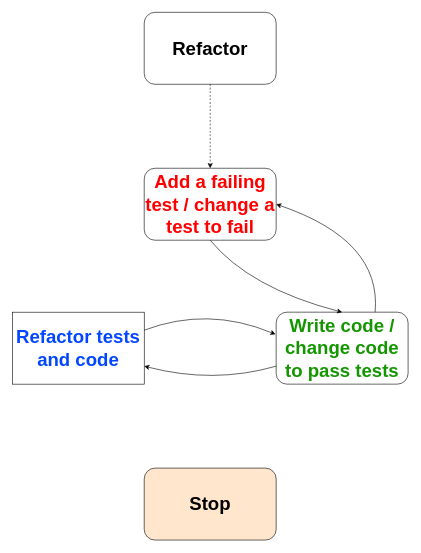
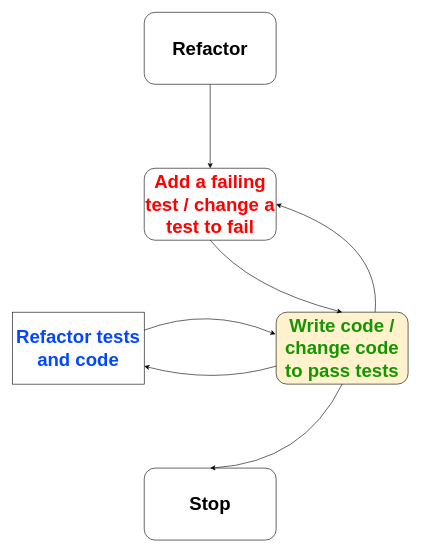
- <mxCell id="12" value="" style="curved=1;endArrow=classic;html=1;rounded=0;exitX=0.5;exitY=1;exitDx=0;exitDy=0;entryX=0.5;entryY=0;entryDx=0;entryDy=0;dashed=1;" edge="1" parent="1" source="2" target="5"><mxGeometry width="50" height="50" relative="1" as="geometry"><mxPoint x="370" y="470" as="sourcePoint" /><mxPoint x="330" y="190" as="targetPoint" /><Array as="points" /></mxGeometry></mxCell>
+ <mxCell id="12" value="" style="curved=1;endArrow=classic;html=1;rounded=0;exitX=0.5;exitY=1;exitDx=0;exitDy=0;entryX=0.5;entryY=0;entryDx=0;entryDy=0;" edge="1" parent="1" source="2" target="5"><mxGeometry width="50" height="50" relative="1" as="geometry"><mxPoint x="370" y="470" as="sourcePoint" /><mxPoint x="330" y="190" as="targetPoint" /><Array as="points" /></mxGeometry></mxCell>
- <mxCell id="4" value="&lt;b&gt;&lt;font color=&quot;#149600&quot; style=&quot;font-size: 31px;&quot;&gt;Write code / change code to pass tests&lt;/font&gt;&lt;/b&gt;" style="rounded=1;whiteSpace=wrap;html=1;" vertex="1" parent="1"><mxGeometry x="460" y="520" width="220" height="120" as="geometry" /></mxCell>
+ <mxCell id="4" value="&lt;b&gt;&lt;font color=&quot;#149600&quot; style=&quot;font-size: 31px;&quot;&gt;Write code / change code to pass tests&lt;/font&gt;&lt;/b&gt;" style="rounded=1;whiteSpace=wrap;html=1;fillColor=#fff2cc;" vertex="1" parent="1"><mxGeometry x="460" y="520" width="220" height="120" as="geometry" /></mxCell>
+ <mxCell id="7" value="" style="curved=1;endArrow=classic;html=1;rounded=0;entryX=0.5;entryY=0;entryDx=0;entryDy=0;exitX=0.5;exitY=1;exitDx=0;exitDy=0;" edge="1" parent="1" source="4" target="3"><mxGeometry width="50" height="50" relative="1" as="geometry"><mxPoint x="581" y="730" as="sourcePoint" /><mxPoint x="506" y="790" as="targetPoint" /><Array as="points"><mxPoint x="506" y="770" /></Array></mxGeometry></mxCell>
- <mxCell id="3" value="&lt;b&gt;&lt;font style=&quot;font-size: 31px;&quot;&gt;Stop&lt;/font&gt;&lt;/b&gt;" style="rounded=1;whiteSpace=wrap;html=1;fillColor=#ffe6cc;" vertex="1" parent="1"><mxGeometry x="240" y="780" width="220" height="120" as="geometry" /></mxCell>
+ <mxCell id="3" value="&lt;b&gt;&lt;font style=&quot;font-size: 31px;&quot;&gt;Stop&lt;/font&gt;&lt;/b&gt;" style="rounded=1;whiteSpace=wrap;html=1;" vertex="1" parent="1"><mxGeometry x="240" y="780" width="220" height="120" as="geometry" /></mxCell>
